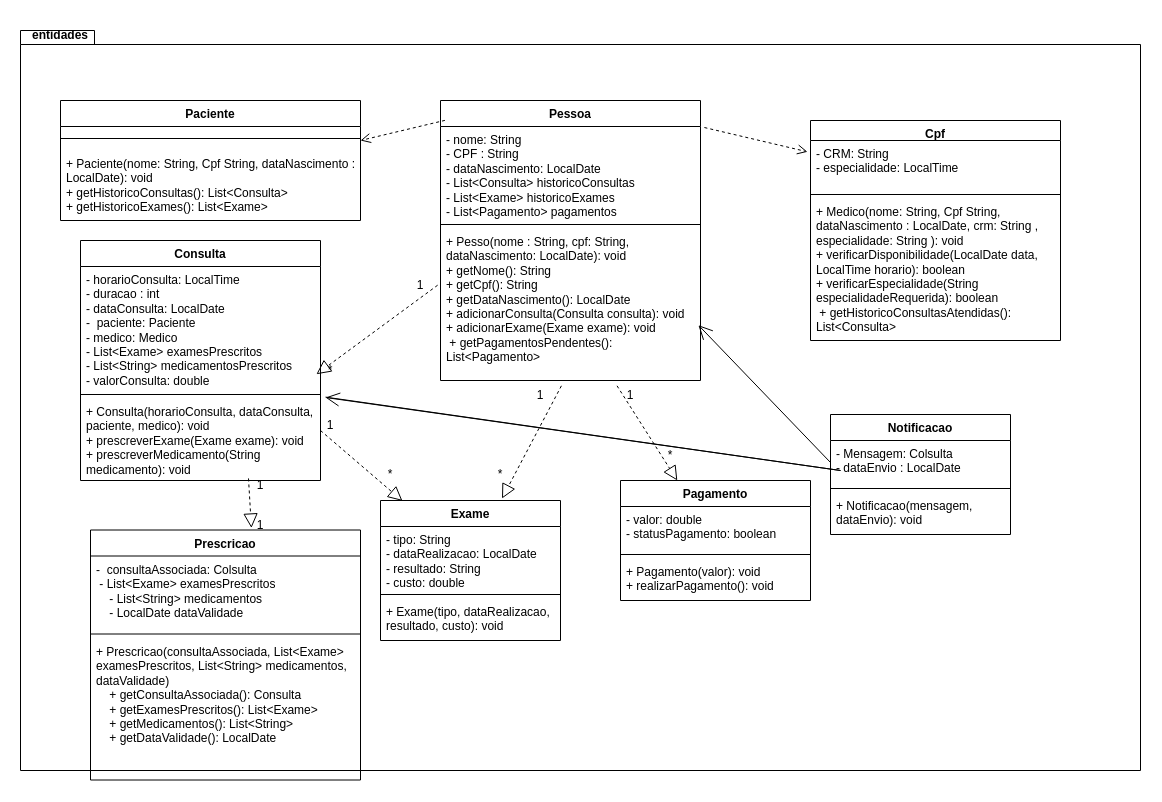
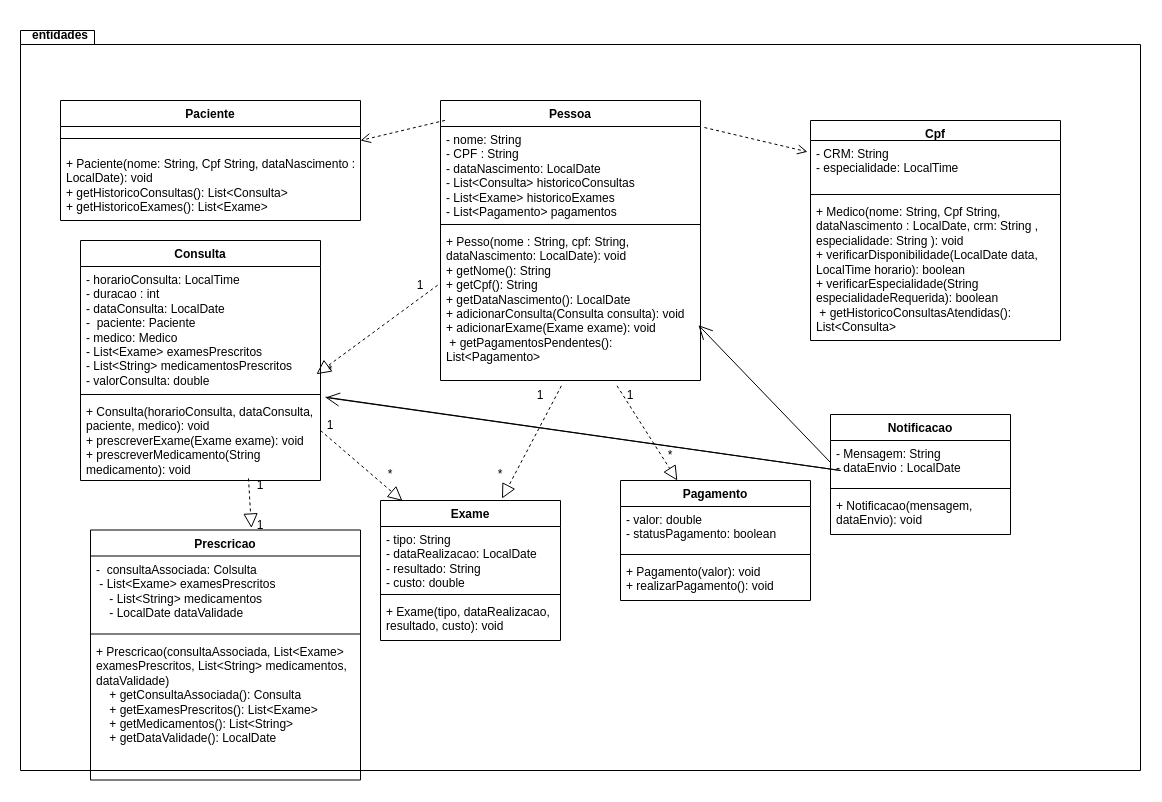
- <mxCell id="27" value="- Mensagem: Colsulta&lt;div&gt;- dataEnvio : LocalDate&lt;/div&gt;" style="text;strokeColor=none;fillColor=none;align=left;verticalAlign=top;spacingLeft=4;spacingRight=4;overflow=hidden;rotatable=0;points=[[0,0.5],[1,0.5]];portConstraint=eastwest;whiteSpace=wrap;html=1;" parent="26" vertex="1"><mxGeometry y="26" width="180" height="44" as="geometry" /></mxCell>
+ <mxCell id="27" value="- Mensagem: String&lt;div&gt;- dataEnvio : LocalDate&lt;/div&gt;" style="text;strokeColor=none;fillColor=none;align=left;verticalAlign=top;spacingLeft=4;spacingRight=4;overflow=hidden;rotatable=0;points=[[0,0.5],[1,0.5]];portConstraint=eastwest;whiteSpace=wrap;html=1;" parent="26" vertex="1"><mxGeometry y="26" width="180" height="44" as="geometry" /></mxCell>
